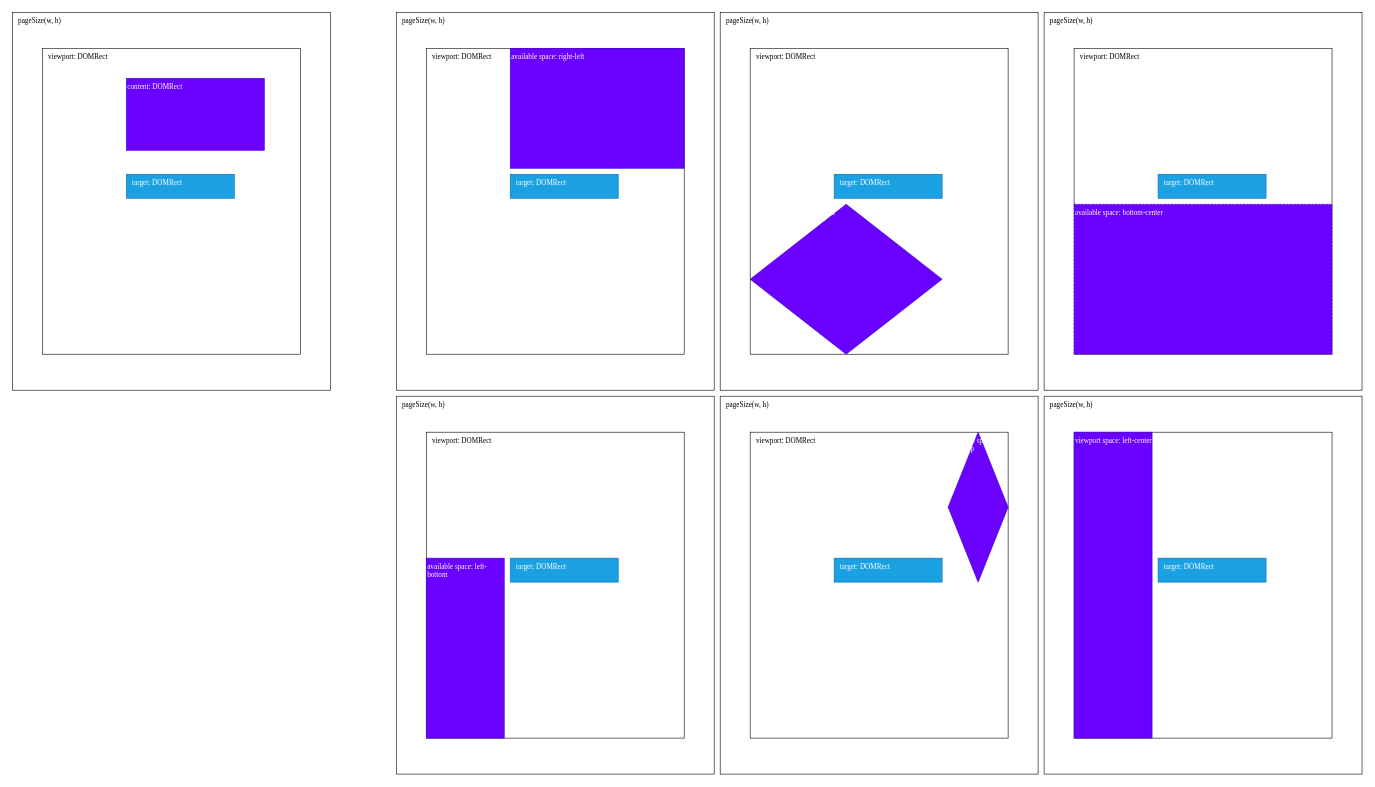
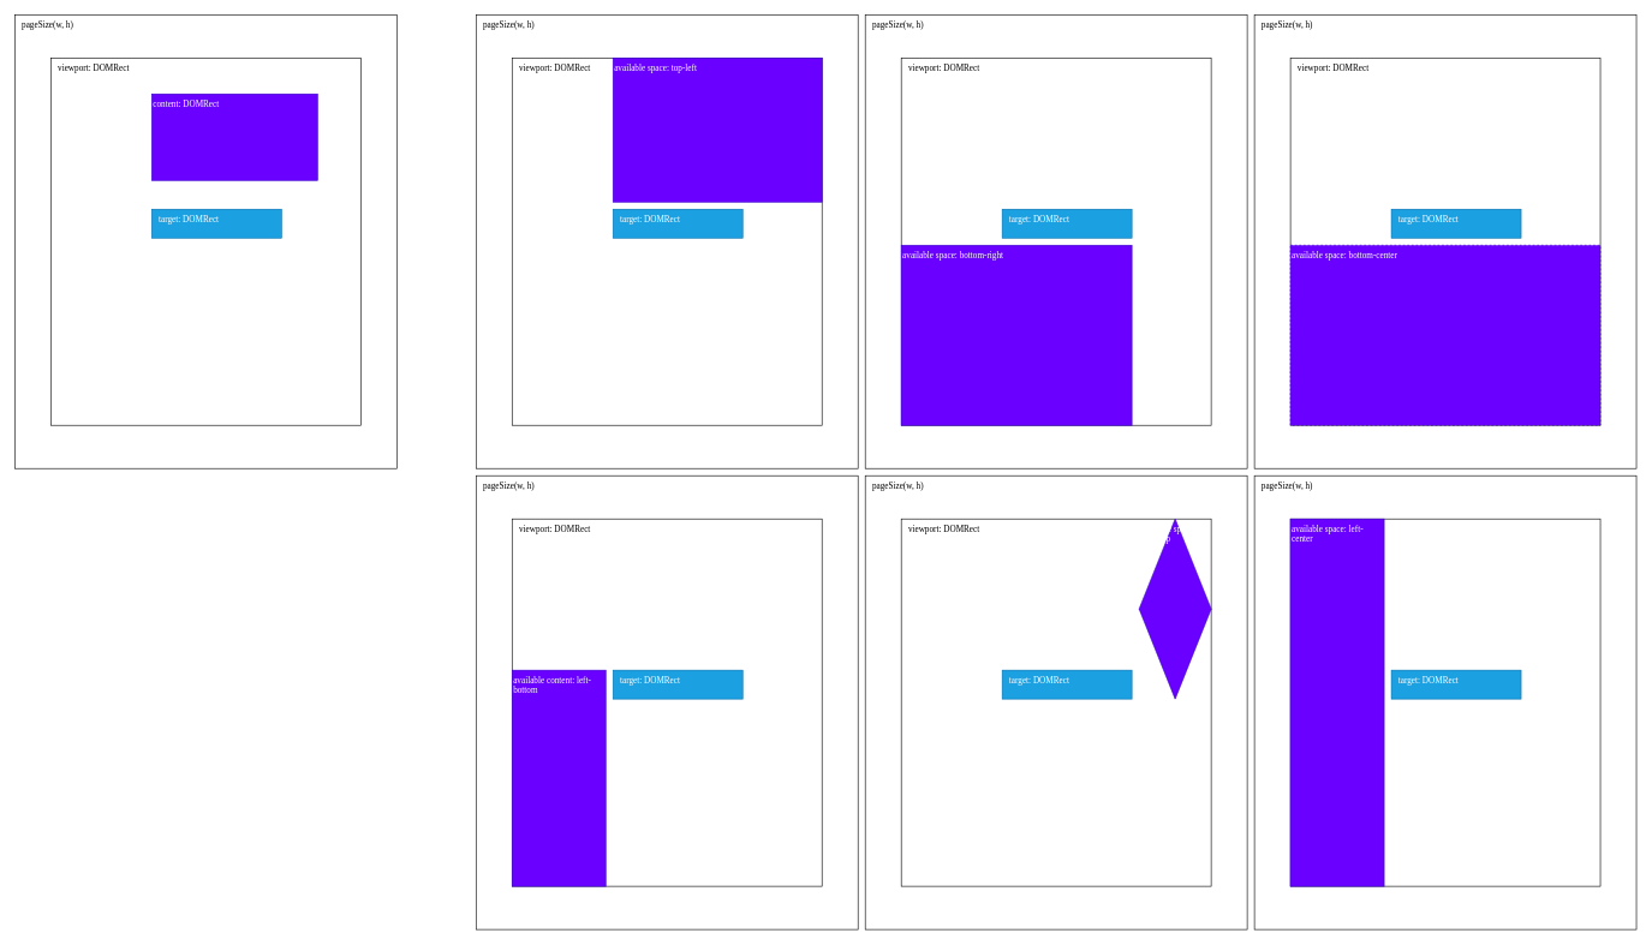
- <mxCell id="9" value="available space: right-left" style="rounded=0;whiteSpace=wrap;html=1;align=left;verticalAlign=top;fontFamily=JetBrains Mono;fontSource=https%3A%2F%2Ffonts.googleapis.com%2Fcss%3Ffamily%3DJetBrains%2BMono;fillColor=#6a00ff;fontColor=#ffffff;strokeColor=#3700CC;" vertex="1" parent="1"><mxGeometry x="850" y="80" width="290" height="200" as="geometry" /></mxCell>
+ <mxCell id="9" value="available space: top-left" style="rounded=0;whiteSpace=wrap;html=1;align=left;verticalAlign=top;fontFamily=JetBrains Mono;fontSource=https%3A%2F%2Ffonts.googleapis.com%2Fcss%3Ffamily%3DJetBrains%2BMono;fillColor=#6a00ff;fontColor=#ffffff;strokeColor=#3700CC;" vertex="1" parent="1"><mxGeometry x="850" y="80" width="290" height="200" as="geometry" /></mxCell>
- <mxCell id="13" value="available space: bottom-right" style="rhombus;whiteSpace=wrap;html=1;align=left;verticalAlign=top;fontFamily=JetBrains Mono;fontSource=https%3A%2F%2Ffonts.googleapis.com%2Fcss%3Ffamily%3DJetBrains%2BMono;fillColor=#6a00ff;fontColor=#ffffff;strokeColor=#3700CC;" vertex="1" parent="1"><mxGeometry x="1250" y="340" width="320" height="250" as="geometry" /></mxCell>
+ <mxCell id="13" value="available space: bottom-right" style="rounded=0;whiteSpace=wrap;html=1;align=left;verticalAlign=top;fontFamily=JetBrains Mono;fontSource=https%3A%2F%2Ffonts.googleapis.com%2Fcss%3Ffamily%3DJetBrains%2BMono;fillColor=#6a00ff;fontColor=#ffffff;strokeColor=#3700CC;" vertex="1" parent="1"><mxGeometry x="1250" y="340" width="320" height="250" as="geometry" /></mxCell>
- <mxCell id="25" value="viewport space: left-center" style="rounded=0;whiteSpace=wrap;html=1;align=left;verticalAlign=top;fontFamily=JetBrains Mono;fontSource=https%3A%2F%2Ffonts.googleapis.com%2Fcss%3Ffamily%3DJetBrains%2BMono;fillColor=#6a00ff;fontColor=#ffffff;strokeColor=#3700CC;" vertex="1" parent="1"><mxGeometry x="1790" y="720" width="130" height="510" as="geometry" /></mxCell>
+ <mxCell id="25" value="available space: left-center" style="rounded=0;whiteSpace=wrap;html=1;align=left;verticalAlign=top;fontFamily=JetBrains Mono;fontSource=https%3A%2F%2Ffonts.googleapis.com%2Fcss%3Ffamily%3DJetBrains%2BMono;fillColor=#6a00ff;fontColor=#ffffff;strokeColor=#3700CC;" vertex="1" parent="1"><mxGeometry x="1790" y="720" width="130" height="510" as="geometry" /></mxCell>
- <mxCell id="17" value="available space: left-bottom" style="rounded=0;whiteSpace=wrap;html=1;align=left;verticalAlign=top;fontFamily=JetBrains Mono;fontSource=https%3A%2F%2Ffonts.googleapis.com%2Fcss%3Ffamily%3DJetBrains%2BMono;fillColor=#6a00ff;fontColor=#ffffff;strokeColor=#3700CC;" vertex="1" parent="1"><mxGeometry x="710" y="930" width="130" height="300" as="geometry" /></mxCell>
+ <mxCell id="17" value="available content: left-bottom" style="rounded=0;whiteSpace=wrap;html=1;align=left;verticalAlign=top;fontFamily=JetBrains Mono;fontSource=https%3A%2F%2Ffonts.googleapis.com%2Fcss%3Ffamily%3DJetBrains%2BMono;fillColor=#6a00ff;fontColor=#ffffff;strokeColor=#3700CC;" vertex="1" parent="1"><mxGeometry x="710" y="930" width="130" height="300" as="geometry" /></mxCell>
